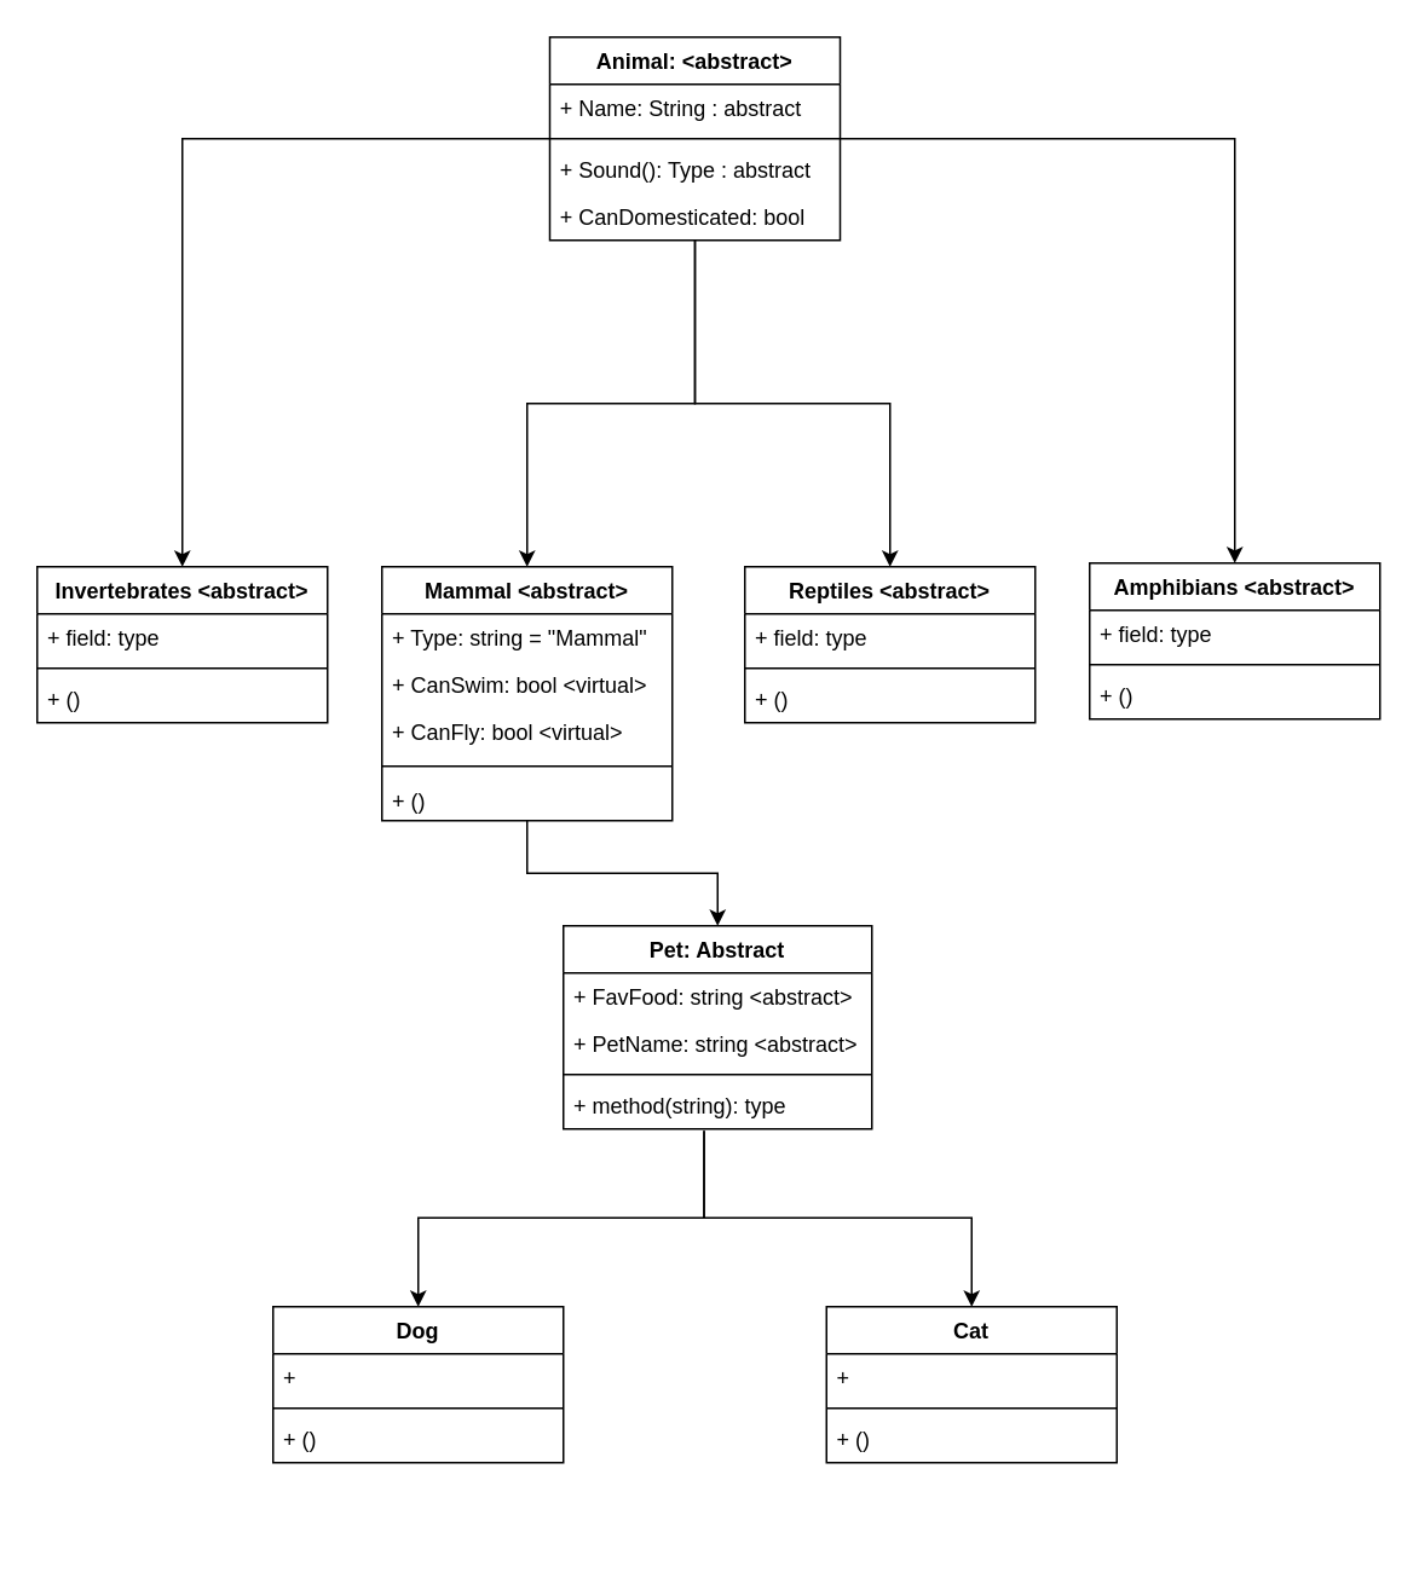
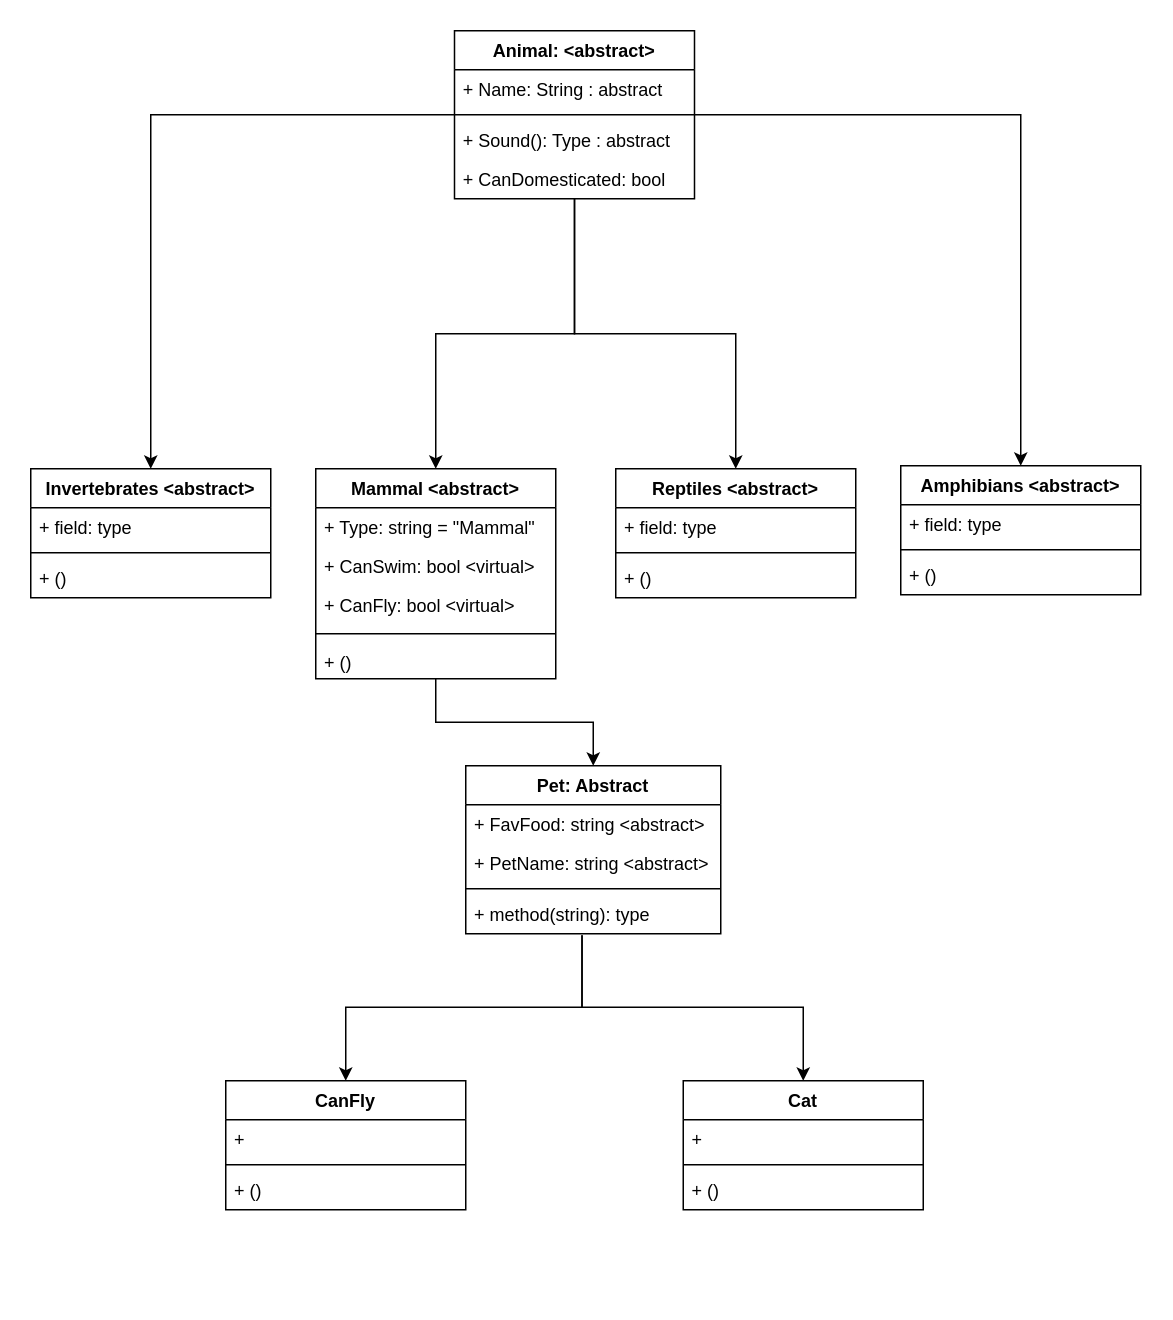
- <mxCell id="40" value="Dog" style="swimlane;fontStyle=1;align=center;verticalAlign=top;childLayout=stackLayout;horizontal=1;startSize=26;horizontalStack=0;resizeParent=1;resizeParentMax=0;resizeLast=0;collapsible=1;marginBottom=0;" parent="30" vertex="1"><mxGeometry y="210" width="160" height="86" as="geometry" /></mxCell>
+ <mxCell id="40" value="CanFly" style="swimlane;fontStyle=1;align=center;verticalAlign=top;childLayout=stackLayout;horizontal=1;startSize=26;horizontalStack=0;resizeParent=1;resizeParentMax=0;resizeLast=0;collapsible=1;marginBottom=0;" parent="30" vertex="1"><mxGeometry y="210" width="160" height="86" as="geometry" /></mxCell>
